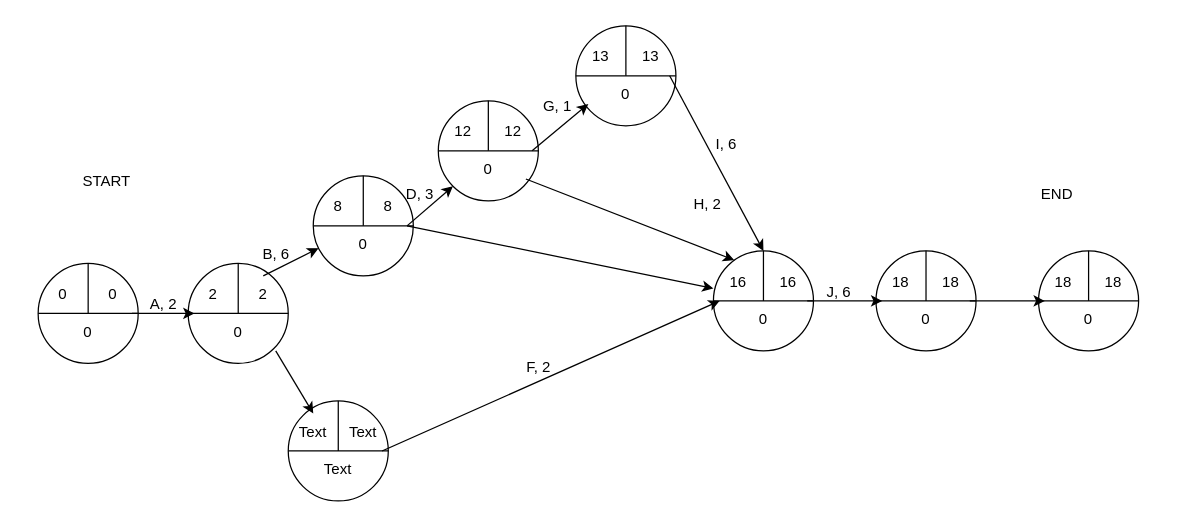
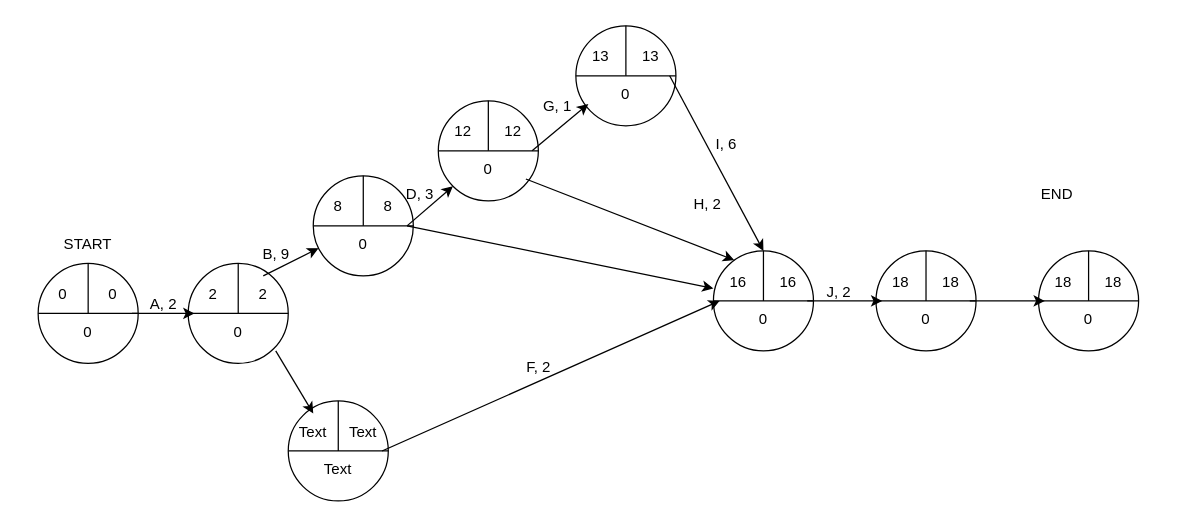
- <mxCell id="78" value="START" style="text;html=1;strokeColor=none;fillColor=none;align=center;verticalAlign=middle;whiteSpace=wrap;rounded=0;" vertex="1" parent="1"><mxGeometry x="55" y="130" width="60" height="30" as="geometry" /></mxCell>
+ <mxCell id="78" value="START" style="text;html=1;strokeColor=none;fillColor=none;align=center;verticalAlign=middle;whiteSpace=wrap;rounded=0;" vertex="1" parent="1"><mxGeometry x="40" y="180" width="60" height="30" as="geometry" /></mxCell>
- <mxCell id="81" value="B, 6" style="text;html=1;align=center;verticalAlign=middle;resizable=0;points=[];autosize=1;strokeColor=none;fillColor=none;" vertex="1" parent="1"><mxGeometry x="200" y="188" width="40" height="30" as="geometry" /></mxCell>
+ <mxCell id="81" value="B, 9" style="text;html=1;align=center;verticalAlign=middle;resizable=0;points=[];autosize=1;strokeColor=none;fillColor=none;" vertex="1" parent="1"><mxGeometry x="200" y="188" width="40" height="30" as="geometry" /></mxCell>
- <mxCell id="85" value="J, 6" style="text;html=1;align=center;verticalAlign=middle;resizable=0;points=[];autosize=1;strokeColor=none;fillColor=none;" vertex="1" parent="1"><mxGeometry x="650" y="218" width="40" height="30" as="geometry" /></mxCell>
+ <mxCell id="85" value="J, 2" style="text;html=1;align=center;verticalAlign=middle;resizable=0;points=[];autosize=1;strokeColor=none;fillColor=none;" vertex="1" parent="1"><mxGeometry x="650" y="218" width="40" height="30" as="geometry" /></mxCell>
